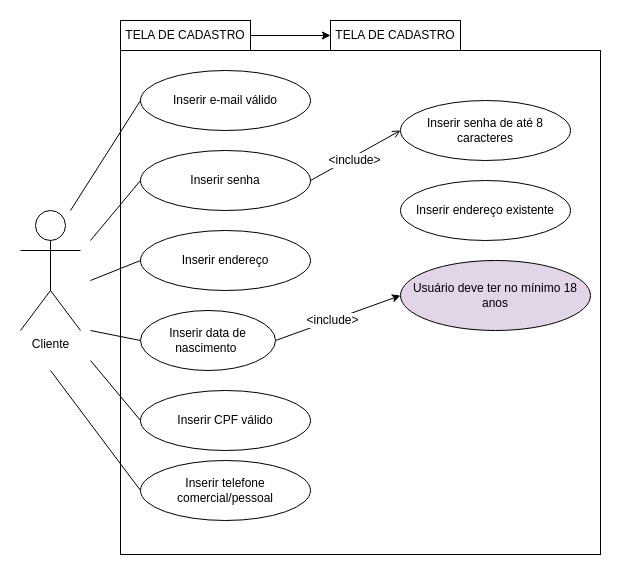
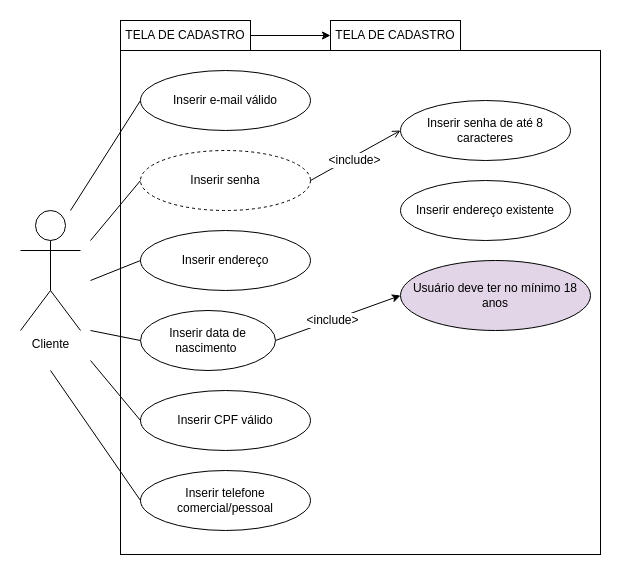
- <mxCell id="5" value="Inserir senha" style="ellipse;whiteSpace=wrap;html=1;" vertex="1" parent="1"><mxGeometry x="140" y="150" width="170" height="60" as="geometry" /></mxCell>
+ <mxCell id="5" value="Inserir senha" style="ellipse;whiteSpace=wrap;html=1;dashed=1;" vertex="1" parent="1"><mxGeometry x="140" y="150" width="170" height="60" as="geometry" /></mxCell>
- <mxCell id="20" value="Inserir telefone comercial/pessoal" style="ellipse;whiteSpace=wrap;html=1;" vertex="1" parent="1"><mxGeometry x="140" y="460" width="170" height="60" as="geometry" /></mxCell>
+ <mxCell id="20" value="Inserir telefone comercial/pessoal" style="ellipse;whiteSpace=wrap;html=1;" vertex="1" parent="1"><mxGeometry x="140" y="470" width="170" height="60" as="geometry" /></mxCell>
